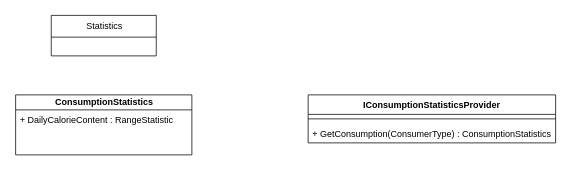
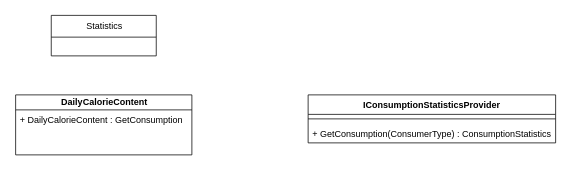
- <mxCell id="3" value="ConsumptionStatistics" style="swimlane;fontStyle=1;align=center;verticalAlign=middle;childLayout=stackLayout;horizontal=1;startSize=20;horizontalStack=0;resizeParent=1;resizeParentMax=0;resizeLast=0;collapsible=0;marginBottom=0;html=1;" vertex="1" parent="1"><mxGeometry x="20" y="126" width="235" height="80" as="geometry" /></mxCell>
+ <mxCell id="3" value="DailyCalorieContent" style="swimlane;fontStyle=1;align=center;verticalAlign=middle;childLayout=stackLayout;horizontal=1;startSize=20;horizontalStack=0;resizeParent=1;resizeParentMax=0;resizeLast=0;collapsible=0;marginBottom=0;html=1;" vertex="1" parent="1"><mxGeometry x="20" y="126" width="235" height="80" as="geometry" /></mxCell>
- <mxCell id="4" value="+ DailyCalorieContent : RangeStatistic" style="text;strokeColor=none;fillColor=none;align=left;verticalAlign=top;spacingLeft=4;spacingRight=4;overflow=hidden;rotatable=0;points=[[0,0.5],[1,0.5]];portConstraint=eastwest;" vertex="1" parent="3"><mxGeometry y="20" width="235" height="60" as="geometry" /></mxCell>
+ <mxCell id="4" value="+ DailyCalorieContent : GetConsumption" style="text;strokeColor=none;fillColor=none;align=left;verticalAlign=top;spacingLeft=4;spacingRight=4;overflow=hidden;rotatable=0;points=[[0,0.5],[1,0.5]];portConstraint=eastwest;" vertex="1" parent="3"><mxGeometry y="20" width="235" height="60" as="geometry" /></mxCell>
